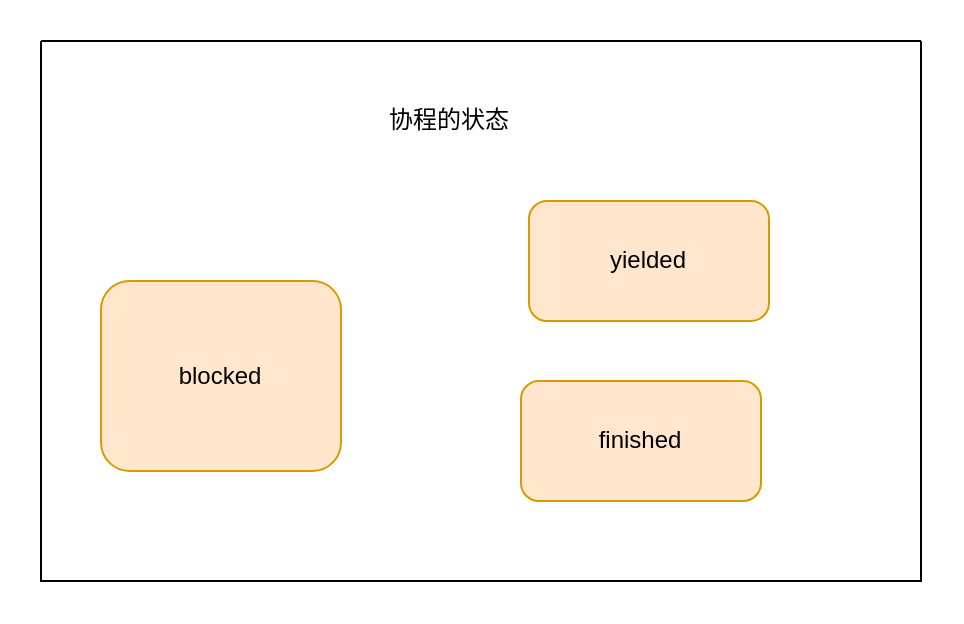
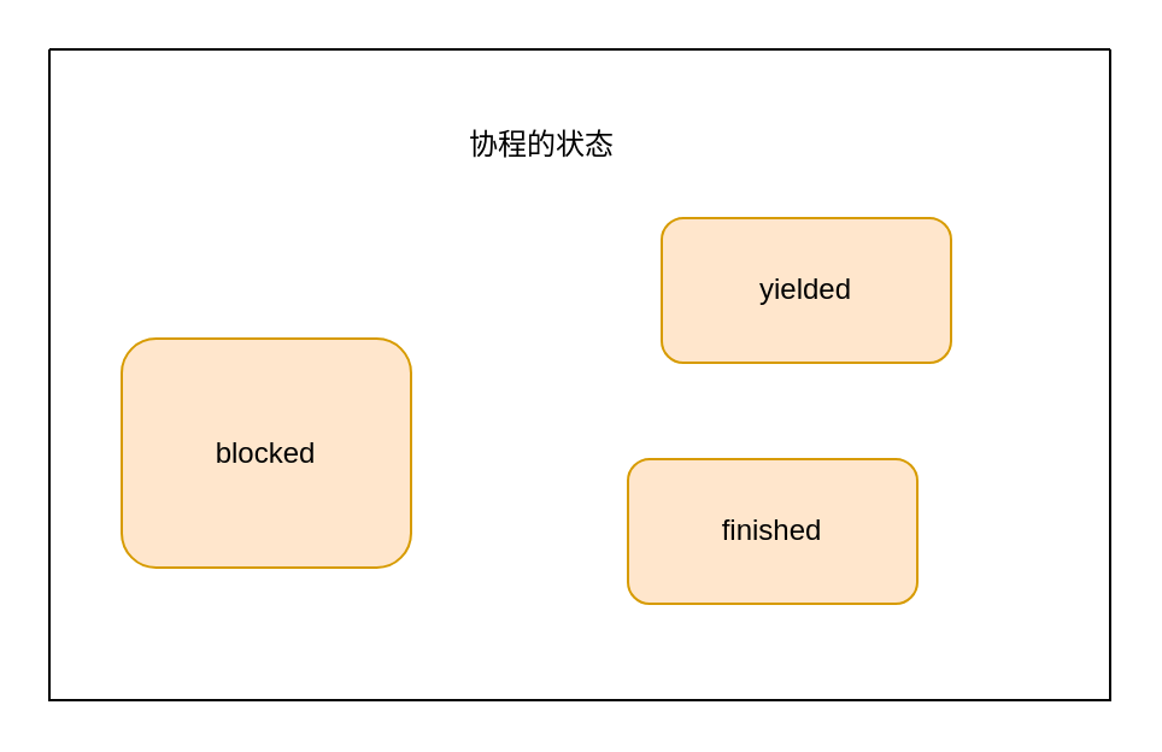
- <mxCell id="3" value="yielded" style="rounded=1;whiteSpace=wrap;html=1;fillColor=#ffe6cc;strokeColor=#d79b00;" vertex="1" parent="2"><mxGeometry x="244" y="80" width="120" height="60" as="geometry" /></mxCell>
+ <mxCell id="3" value="yielded" style="rounded=1;whiteSpace=wrap;html=1;fillColor=#ffe6cc;strokeColor=#d79b00;" vertex="1" parent="2"><mxGeometry x="254" y="70" width="120" height="60" as="geometry" /></mxCell>
